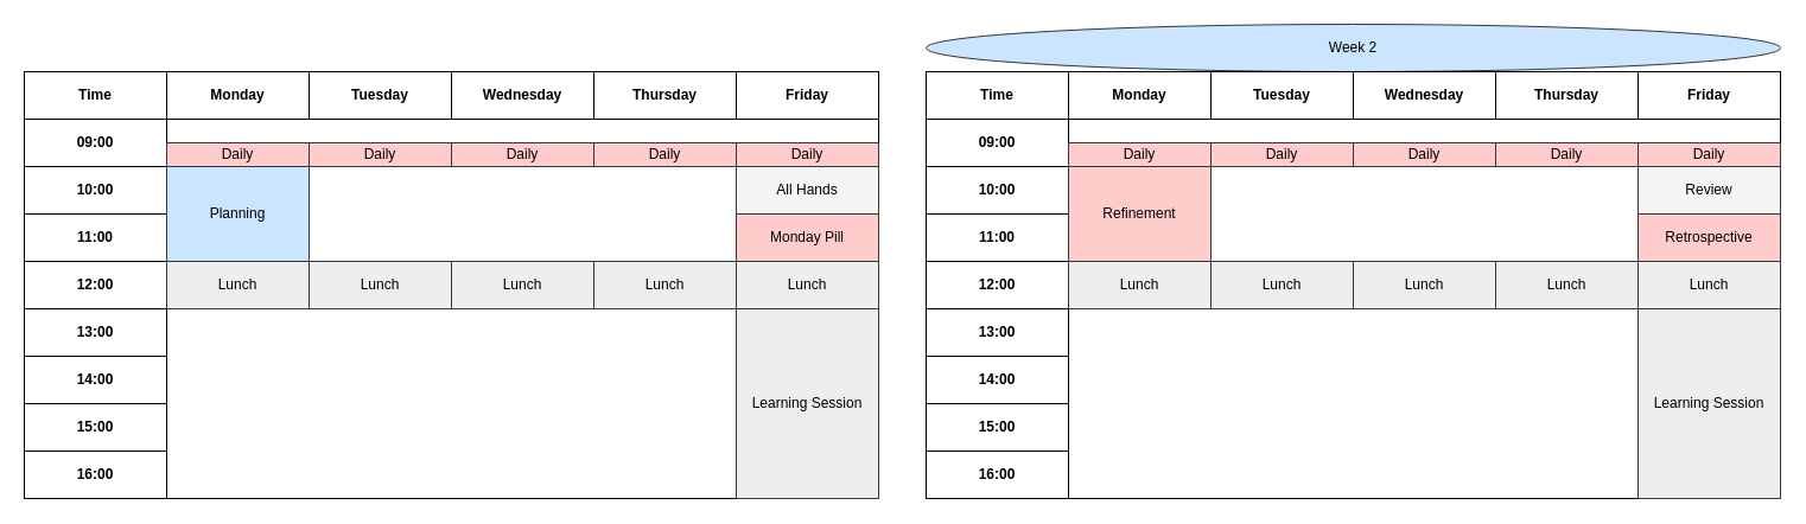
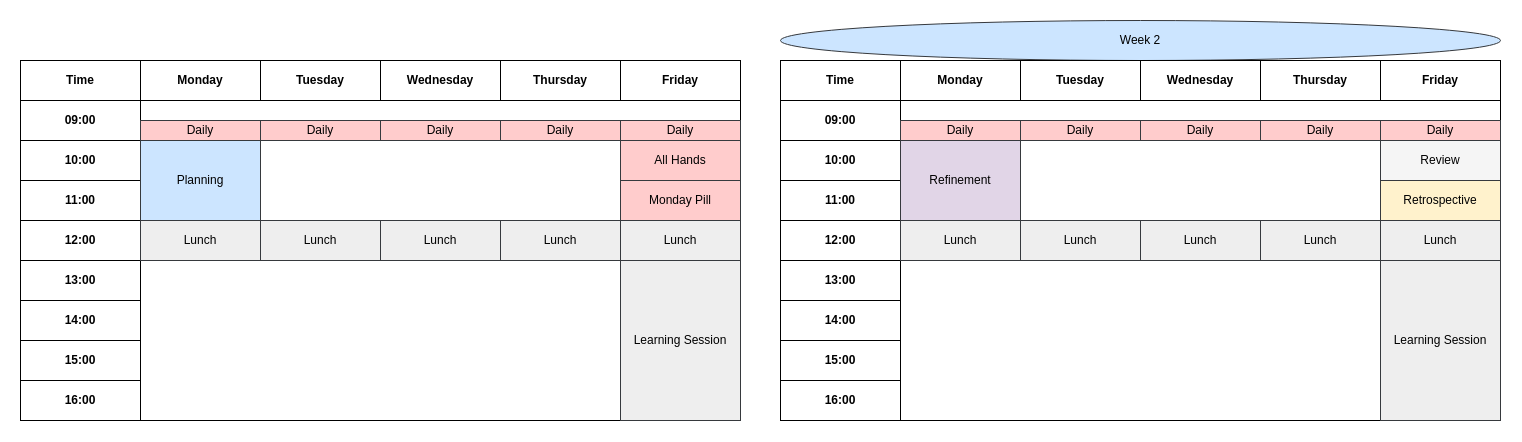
- <mxCell id="59" value="All Hands" style="rounded=0;whiteSpace=wrap;html=1;fillColor=#f5f5f5;strokeColor=#36393d;" vertex="1" parent="1"><mxGeometry x="620" y="140" width="120" height="40" as="geometry" /></mxCell>
+ <mxCell id="59" value="All Hands" style="rounded=0;whiteSpace=wrap;html=1;fillColor=#ffcccc;strokeColor=#36393d;" vertex="1" parent="1"><mxGeometry x="620" y="140" width="120" height="40" as="geometry" /></mxCell>
- <mxCell id="51" value="Refinement" style="rounded=0;whiteSpace=wrap;html=1;fillColor=#ffcccc;strokeColor=#36393d;" vertex="1" parent="1"><mxGeometry x="900" y="140" width="120" height="80" as="geometry" /></mxCell>
+ <mxCell id="51" value="Refinement" style="rounded=0;whiteSpace=wrap;html=1;fillColor=#e1d5e7;strokeColor=#36393d;" vertex="1" parent="1"><mxGeometry x="900" y="140" width="120" height="80" as="geometry" /></mxCell>
- <mxCell id="52" value="Retrospective" style="rounded=0;whiteSpace=wrap;html=1;fillColor=#ffcccc;strokeColor=#36393d;" vertex="1" parent="1"><mxGeometry x="1380" y="180" width="120" height="40" as="geometry" /></mxCell>
+ <mxCell id="52" value="Retrospective" style="rounded=0;whiteSpace=wrap;html=1;fillColor=#fff2cc;strokeColor=#36393d;" vertex="1" parent="1"><mxGeometry x="1380" y="180" width="120" height="40" as="geometry" /></mxCell>
